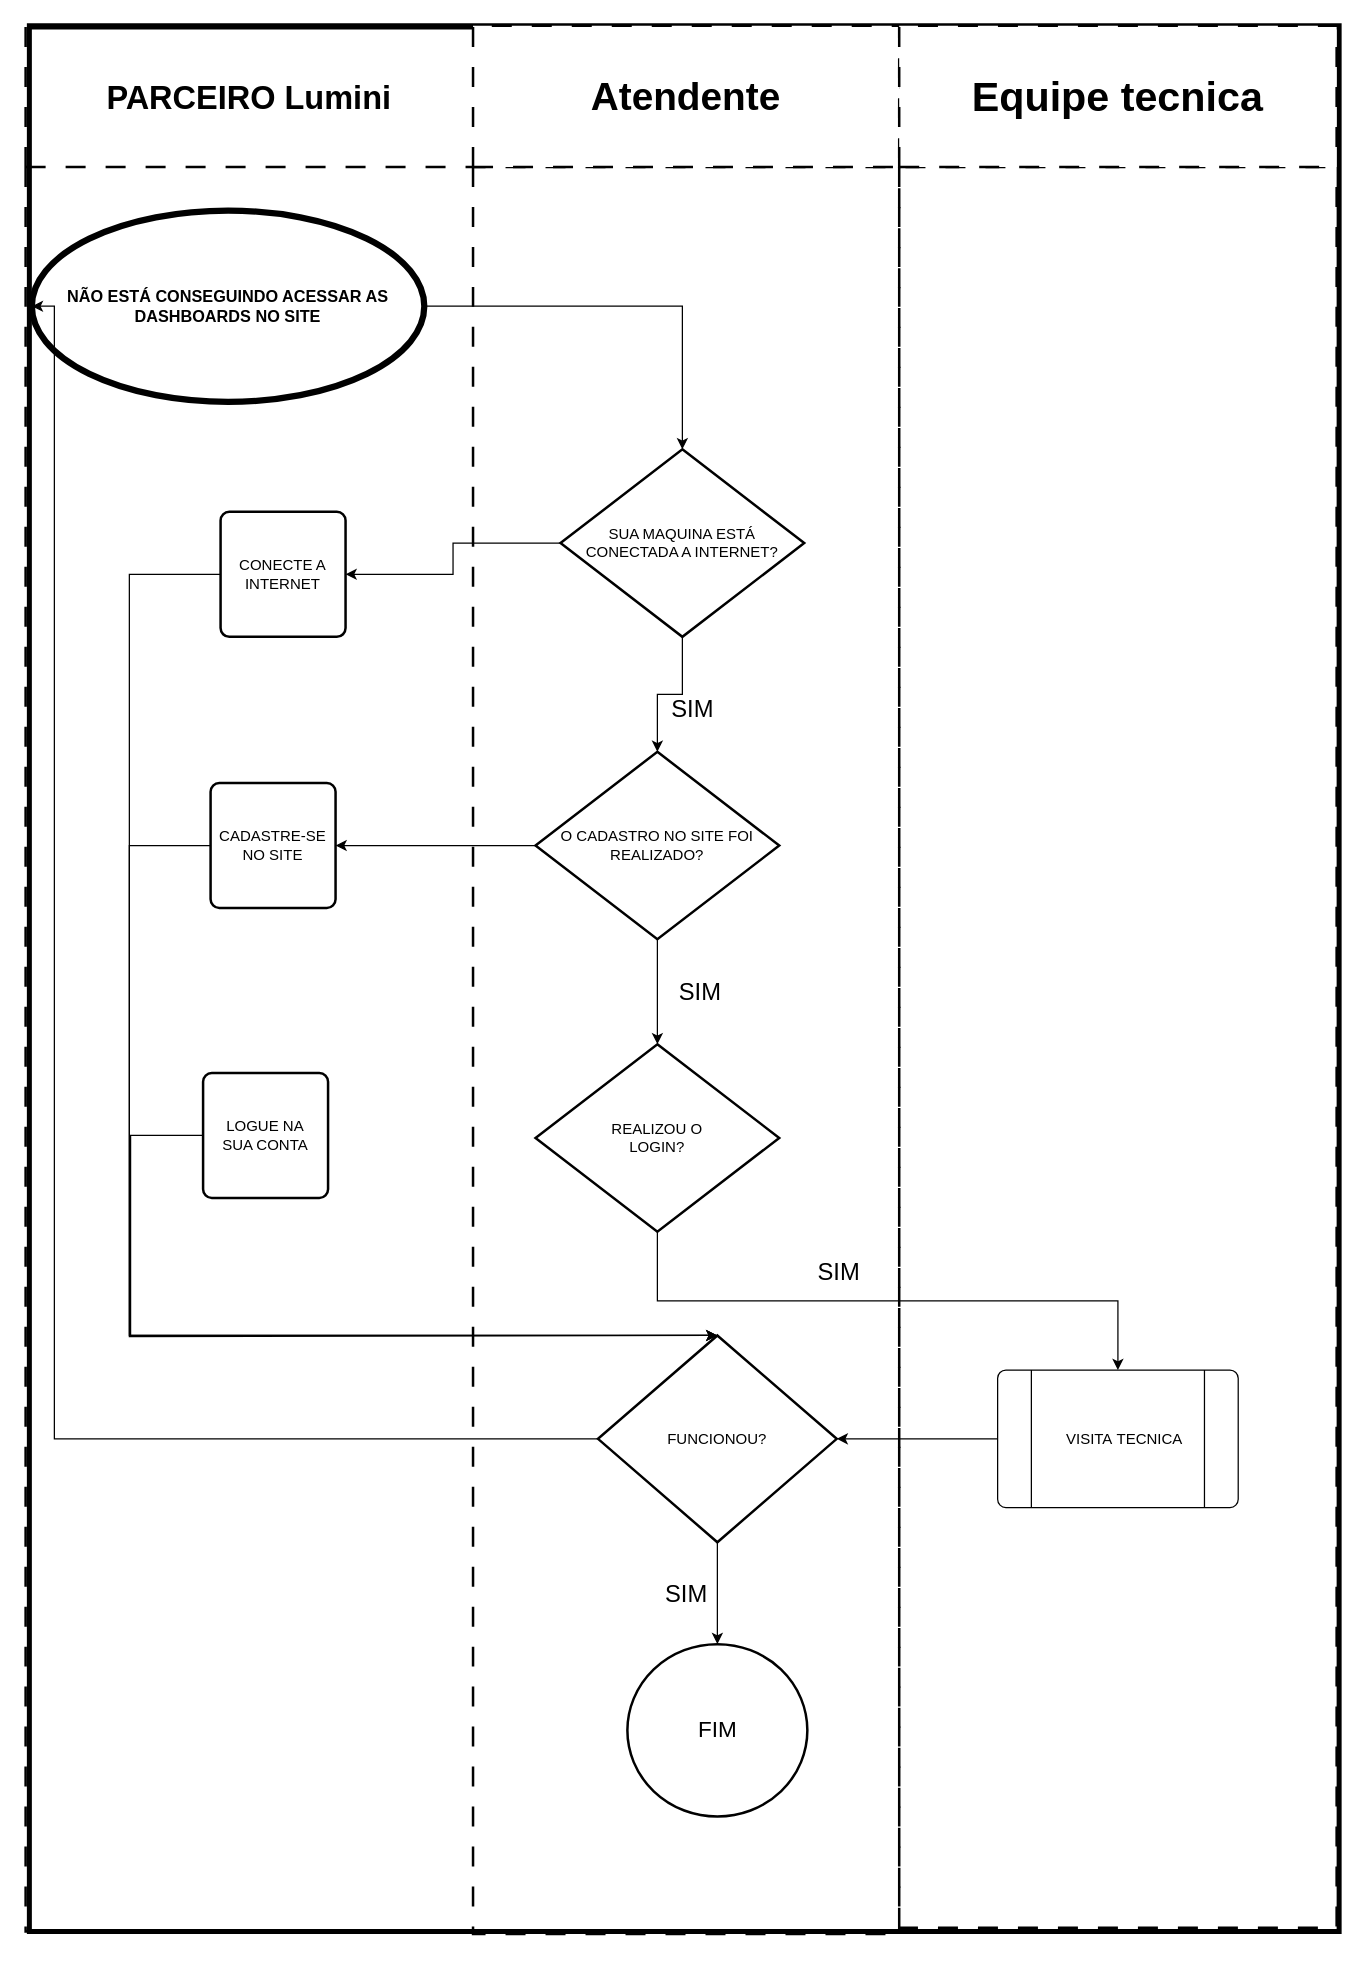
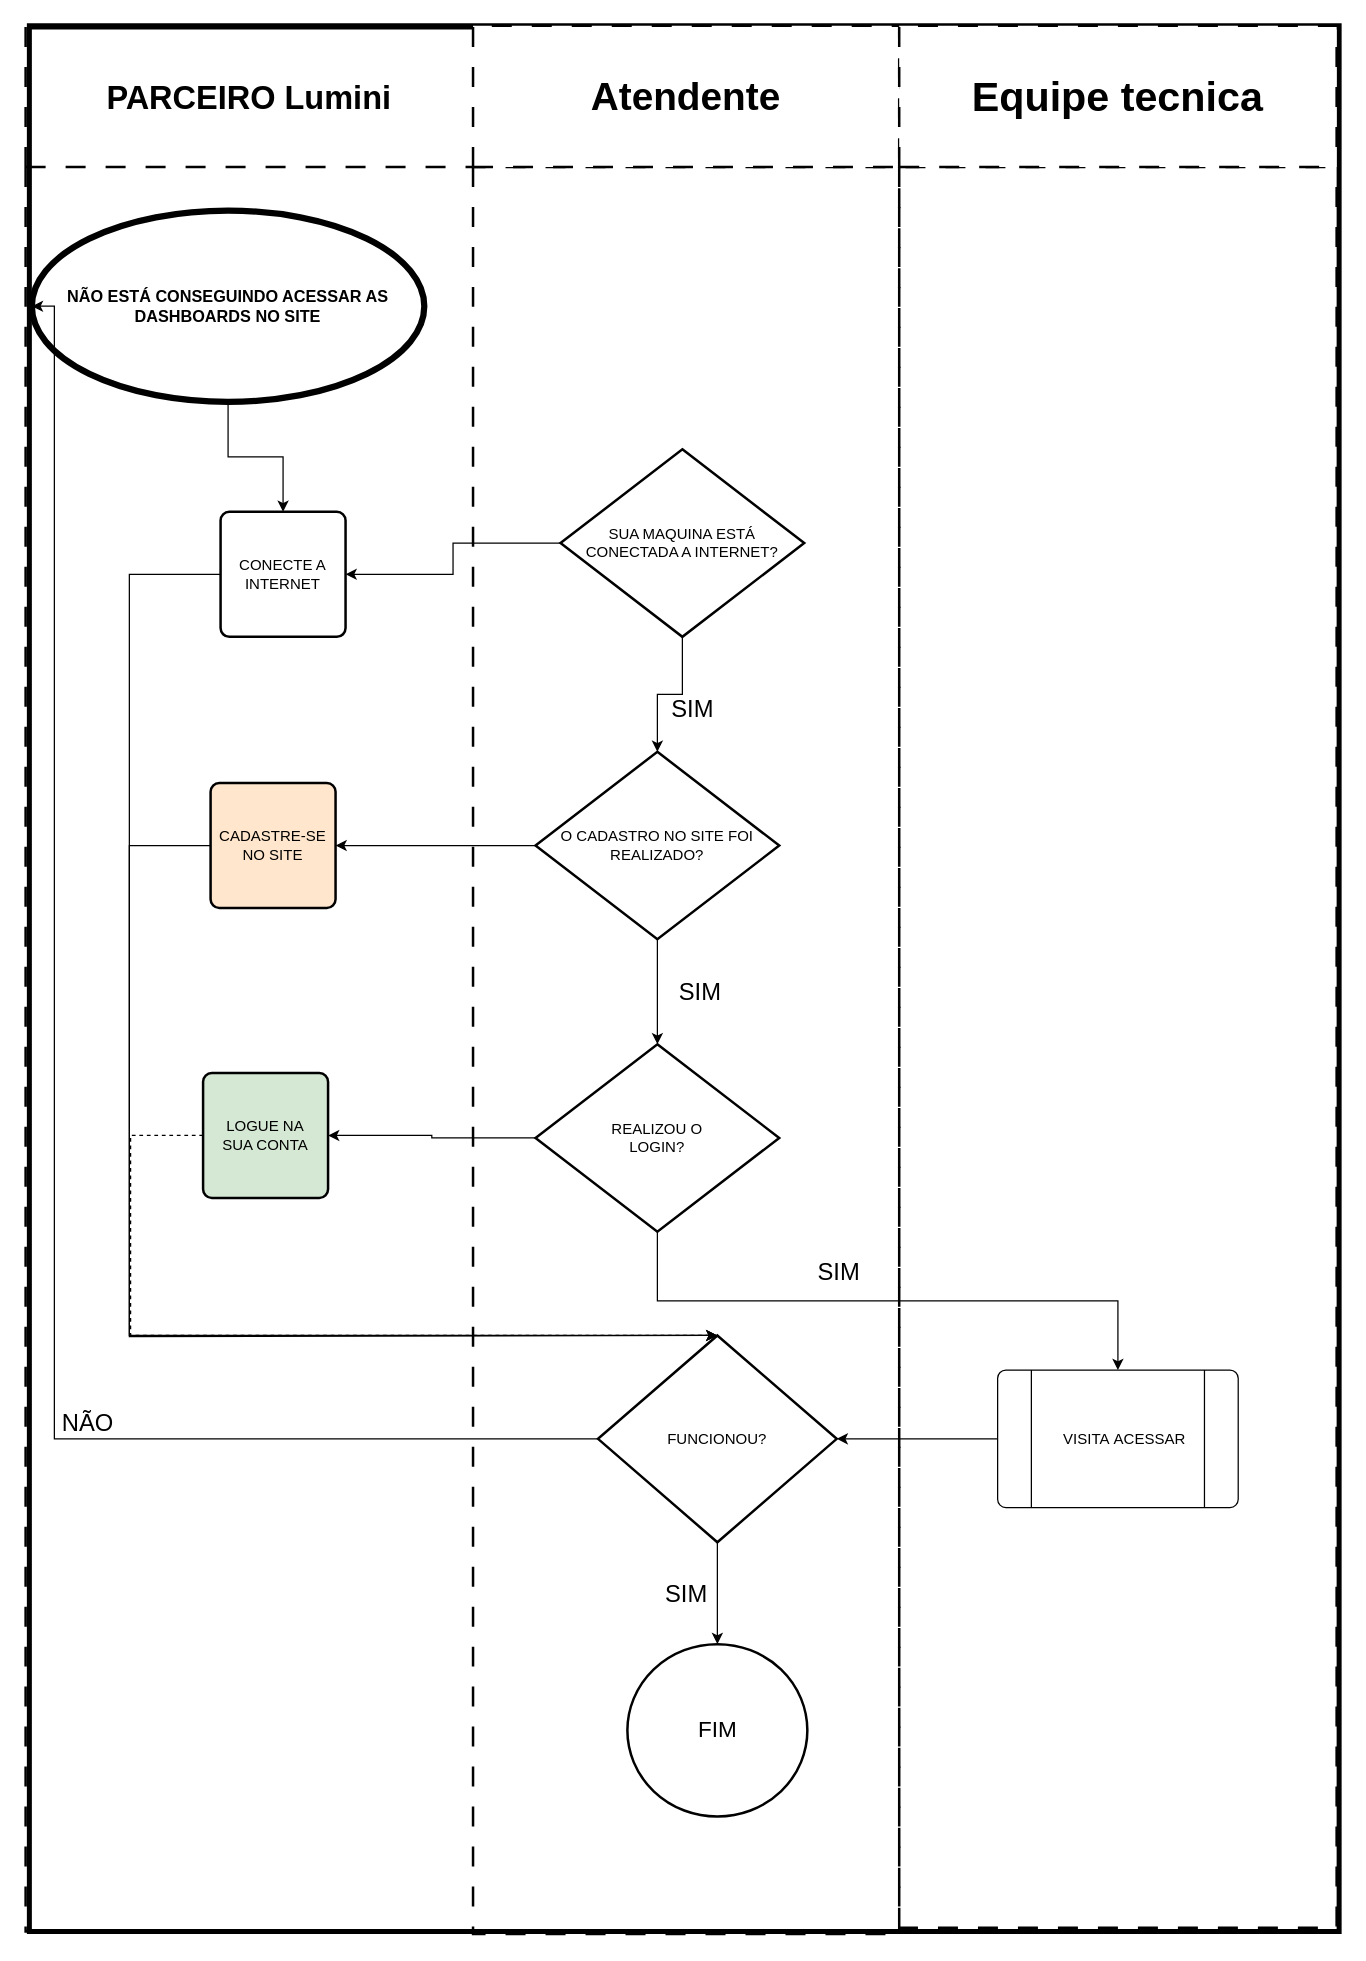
- <mxCell id="28" style="edgeStyle=orthogonalEdgeStyle;rounded=0;orthogonalLoop=1;jettySize=auto;html=1;entryX=0.5;entryY=0;entryDx=0;entryDy=0;entryPerimeter=0;" parent="1" source="7" target="14" edge="1"><mxGeometry relative="1" as="geometry" /></mxCell>
+ <mxCell id="28" style="edgeStyle=orthogonalEdgeStyle;rounded=0;orthogonalLoop=1;jettySize=auto;html=1;" parent="1" source="7" target="8" edge="1"><mxGeometry relative="1" as="geometry" /></mxCell>
- <mxCell id="6" value="CADASTRE-SE&lt;br&gt;NO SITE" style="rounded=1;whiteSpace=wrap;html=1;absoluteArcSize=1;arcSize=14;strokeWidth=2;" parent="3" vertex="1"><mxGeometry x="145" y="606" width="100" height="100" as="geometry" /></mxCell>
+ <mxCell id="6" value="CADASTRE-SE&lt;br&gt;NO SITE" style="rounded=1;whiteSpace=wrap;html=1;absoluteArcSize=1;arcSize=14;strokeWidth=2;fillColor=#ffe6cc;" parent="3" vertex="1"><mxGeometry x="145" y="606" width="100" height="100" as="geometry" /></mxCell>
- <mxCell id="36" style="edgeStyle=orthogonalEdgeStyle;rounded=0;orthogonalLoop=1;jettySize=auto;html=1;entryX=0.5;entryY=0;entryDx=0;entryDy=0;entryPerimeter=0;" edge="1" parent="1" source="5" target="23"><mxGeometry relative="1" as="geometry"><Array as="points"><mxPoint x="104" y="908" /><mxPoint x="104" y="1068" /></Array></mxGeometry></mxCell>
+ <mxCell id="36" style="edgeStyle=orthogonalEdgeStyle;rounded=0;orthogonalLoop=1;jettySize=auto;html=1;entryX=0.5;entryY=0;entryDx=0;entryDy=0;entryPerimeter=0;dashed=1;" edge="1" parent="1" source="5" target="23"><mxGeometry relative="1" as="geometry"><Array as="points"><mxPoint x="104" y="908" /><mxPoint x="104" y="1068" /></Array></mxGeometry></mxCell>
- <mxCell id="5" value="&lt;font style=&quot;vertical-align: inherit;&quot;&gt;&lt;font style=&quot;vertical-align: inherit;&quot;&gt;&lt;font style=&quot;vertical-align: inherit;&quot;&gt;&lt;font style=&quot;vertical-align: inherit;&quot;&gt;LOGUE NA&lt;/font&gt;&lt;/font&gt;&lt;/font&gt;&lt;/font&gt;&lt;div&gt;&lt;font style=&quot;vertical-align: inherit;&quot;&gt;&lt;font style=&quot;vertical-align: inherit;&quot;&gt;&lt;font style=&quot;vertical-align: inherit;&quot;&gt;&lt;font style=&quot;vertical-align: inherit;&quot;&gt;&lt;font style=&quot;vertical-align: inherit;&quot;&gt;&lt;font style=&quot;vertical-align: inherit;&quot;&gt;SUA CONTA&lt;/font&gt;&lt;/font&gt;&lt;/font&gt;&lt;/font&gt;&lt;/font&gt;&lt;/font&gt;&lt;/div&gt;" style="rounded=1;whiteSpace=wrap;html=1;absoluteArcSize=1;arcSize=14;strokeWidth=2;" parent="3" vertex="1"><mxGeometry x="139" y="838" width="100" height="100" as="geometry" /></mxCell>
+ <mxCell id="5" value="&lt;font style=&quot;vertical-align: inherit;&quot;&gt;&lt;font style=&quot;vertical-align: inherit;&quot;&gt;&lt;font style=&quot;vertical-align: inherit;&quot;&gt;&lt;font style=&quot;vertical-align: inherit;&quot;&gt;LOGUE NA&lt;/font&gt;&lt;/font&gt;&lt;/font&gt;&lt;/font&gt;&lt;div&gt;&lt;font style=&quot;vertical-align: inherit;&quot;&gt;&lt;font style=&quot;vertical-align: inherit;&quot;&gt;&lt;font style=&quot;vertical-align: inherit;&quot;&gt;&lt;font style=&quot;vertical-align: inherit;&quot;&gt;&lt;font style=&quot;vertical-align: inherit;&quot;&gt;&lt;font style=&quot;vertical-align: inherit;&quot;&gt;SUA CONTA&lt;/font&gt;&lt;/font&gt;&lt;/font&gt;&lt;/font&gt;&lt;/font&gt;&lt;/font&gt;&lt;/div&gt;" style="rounded=1;whiteSpace=wrap;html=1;absoluteArcSize=1;arcSize=14;strokeWidth=2;fillColor=#d5e8d4;" parent="3" vertex="1"><mxGeometry x="139" y="838" width="100" height="100" as="geometry" /></mxCell>
+ <mxCell id="31" style="edgeStyle=orthogonalEdgeStyle;rounded=0;orthogonalLoop=1;jettySize=auto;html=1;entryX=1;entryY=0.5;entryDx=0;entryDy=0;" parent="1" source="17" target="5" edge="1"><mxGeometry relative="1" as="geometry" /></mxCell>
+ <mxCell id="10" value="&lt;span style=&quot;font-size: 19px;&quot;&gt;NÃO&lt;/span&gt;" style="text;strokeColor=none;align=center;fillColor=none;html=1;verticalAlign=middle;whiteSpace=wrap;rounded=0;" parent="3" vertex="1"><mxGeometry x="17" y="1109" width="60" height="20" as="geometry" /></mxCell>
- <mxCell id="27" value="VISITA&amp;nbsp;&lt;span style=&quot;background-color: initial;&quot;&gt;TECNICA&lt;/span&gt;" style="text;html=1;align=center;verticalAlign=middle;resizable=0;points=[];autosize=1;strokeColor=none;fillColor=none;" parent="25" vertex="1"><mxGeometry x="125" y="1117.75" width="110" height="26" as="geometry" /></mxCell>
+ <mxCell id="27" value="VISITA&amp;nbsp;&lt;span style=&quot;background-color: initial;&quot;&gt;ACESSAR&lt;/span&gt;" style="text;html=1;align=center;verticalAlign=middle;resizable=0;points=[];autosize=1;strokeColor=none;fillColor=none;" parent="25" vertex="1"><mxGeometry x="125" y="1117.75" width="110" height="26" as="geometry" /></mxCell>
